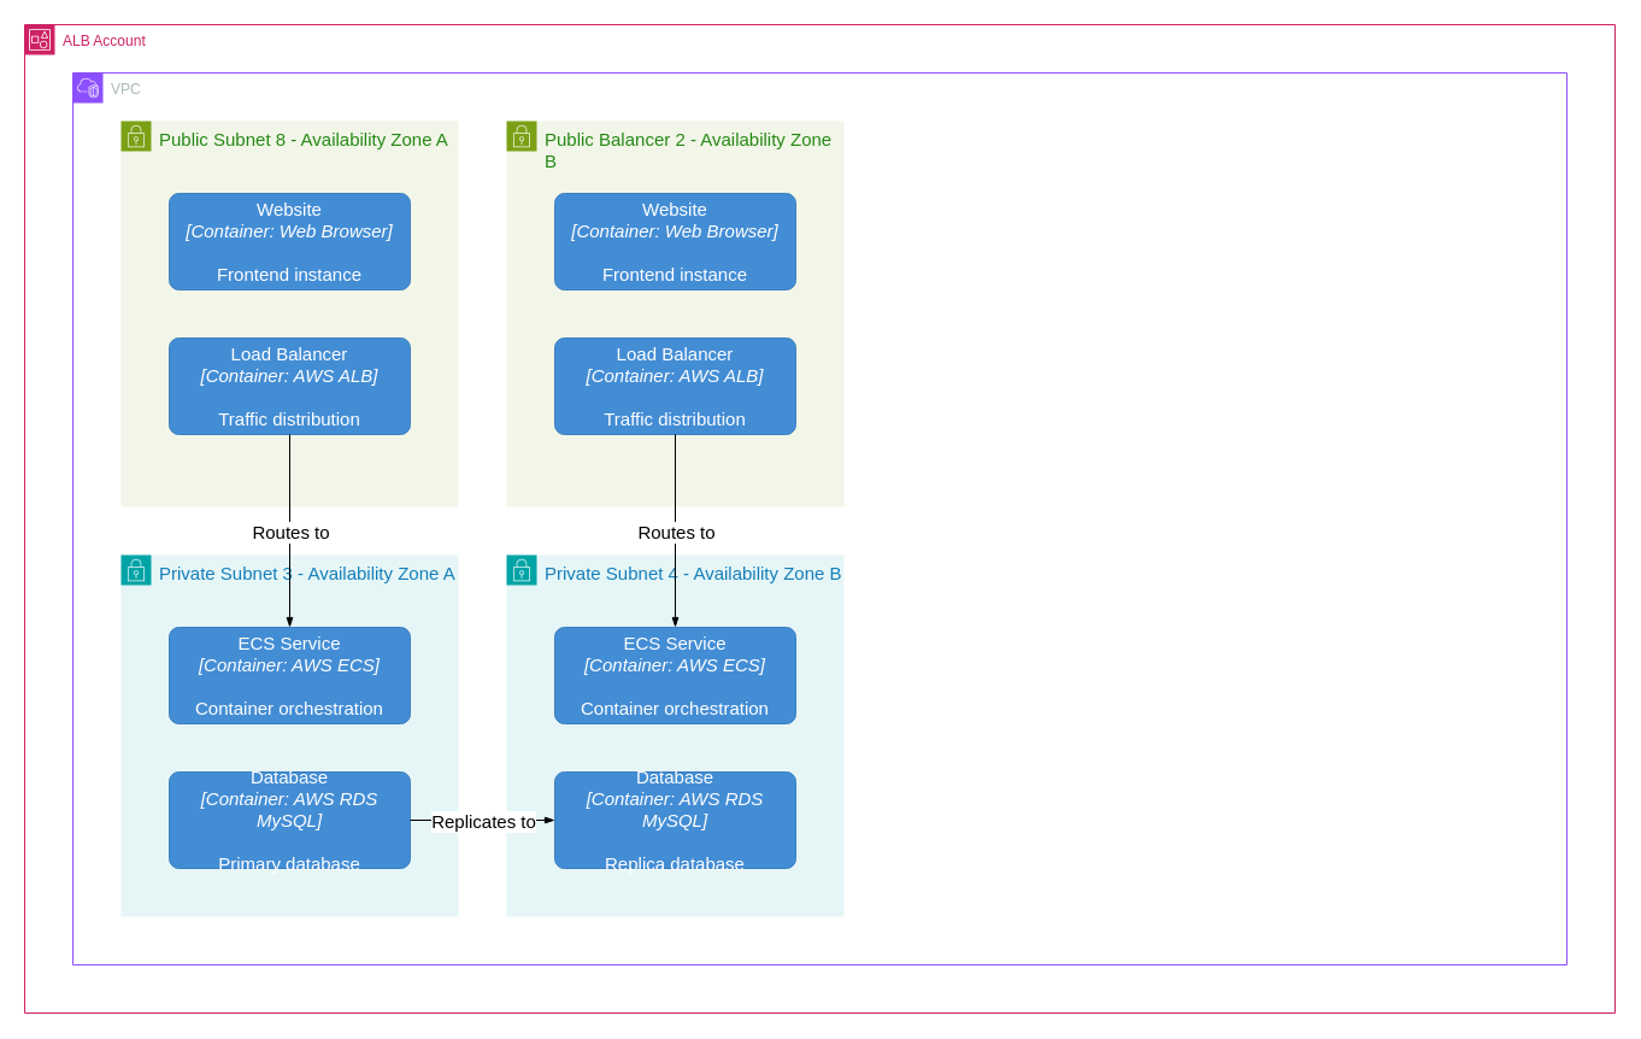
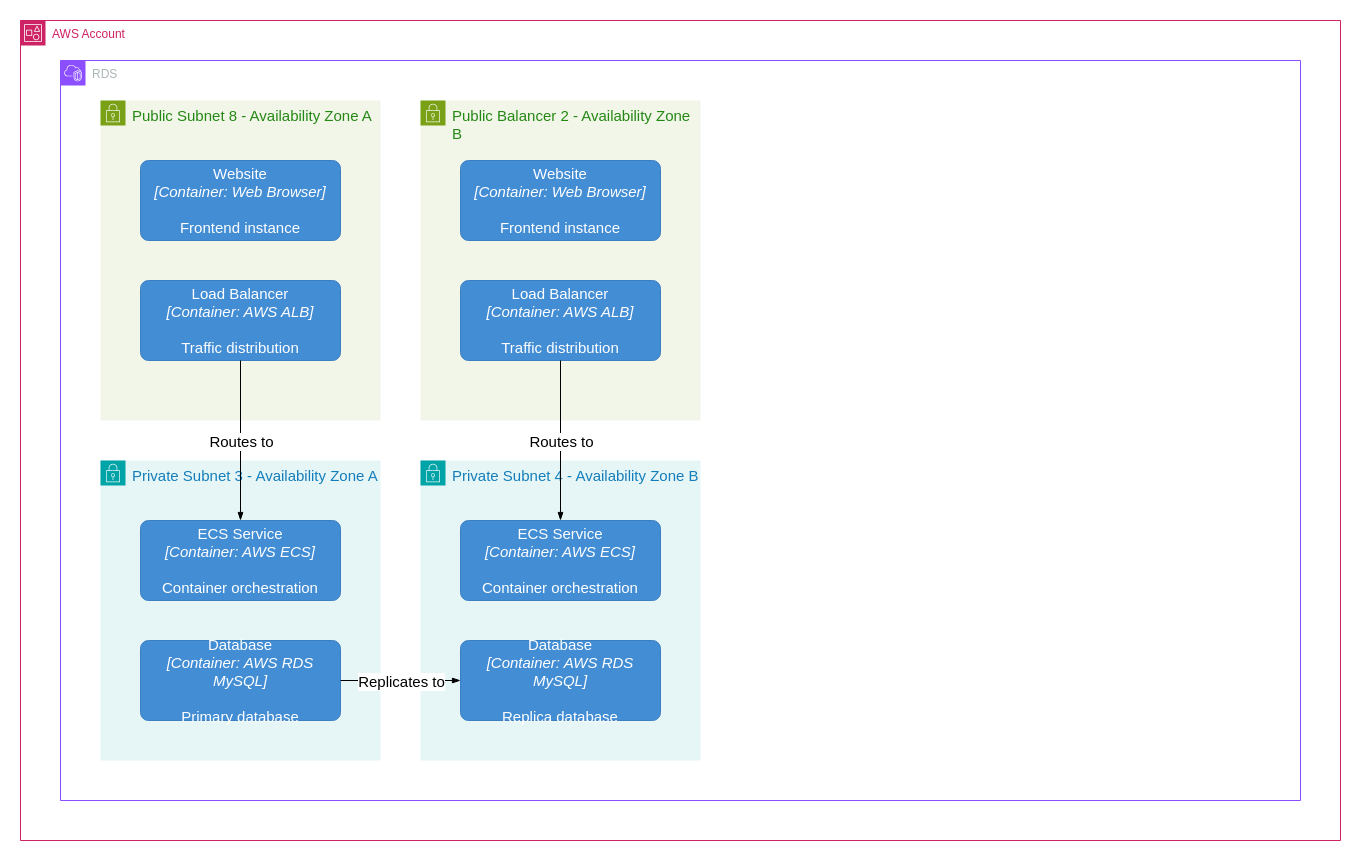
- <mxCell id="2" value="ALB Account" style="points=[[0,0],[0.25,0],[0.5,0],[0.75,0],[1,0],[1,0.25],[1,0.5],[1,0.75],[1,1],[0.75,1],[0.5,1],[0.25,1],[0,1],[0,0.75],[0,0.5],[0,0.25]];outlineConnect=0;gradientColor=none;html=1;whiteSpace=wrap;fontSize=12;fontStyle=0;container=1;pointerEvents=0;collapsible=0;recursiveResize=0;shape=mxgraph.aws4.group;grIcon=mxgraph.aws4.group_account;strokeColor=#CD2264;fillColor=none;verticalAlign=top;align=left;spacingLeft=30;fontColor=#CD2264;dashed=0;" parent="1" vertex="1"><mxGeometry x="20" y="20" width="1320" height="820" as="geometry" /></mxCell>
+ <mxCell id="2" value="AWS Account" style="points=[[0,0],[0.25,0],[0.5,0],[0.75,0],[1,0],[1,0.25],[1,0.5],[1,0.75],[1,1],[0.75,1],[0.5,1],[0.25,1],[0,1],[0,0.75],[0,0.5],[0,0.25]];outlineConnect=0;gradientColor=none;html=1;whiteSpace=wrap;fontSize=12;fontStyle=0;container=1;pointerEvents=0;collapsible=0;recursiveResize=0;shape=mxgraph.aws4.group;grIcon=mxgraph.aws4.group_account;strokeColor=#CD2264;fillColor=none;verticalAlign=top;align=left;spacingLeft=30;fontColor=#CD2264;dashed=0;" parent="1" vertex="1"><mxGeometry x="20" y="20" width="1320" height="820" as="geometry" /></mxCell>
- <mxCell id="3" value="VPC" style="points=[[0,0],[0.25,0],[0.5,0],[0.75,0],[1,0],[1,0.25],[1,0.5],[1,0.75],[1,1],[0.75,1],[0.5,1],[0.25,1],[0,1],[0,0.75],[0,0.5],[0,0.25]];outlineConnect=0;gradientColor=none;html=1;whiteSpace=wrap;fontSize=12;fontStyle=0;container=1;pointerEvents=0;collapsible=0;recursiveResize=0;shape=mxgraph.aws4.group;grIcon=mxgraph.aws4.group_vpc2;strokeColor=#8C4FFF;fillColor=none;verticalAlign=top;align=left;spacingLeft=30;fontColor=#AAB7B8;dashed=0;" parent="2" vertex="1"><mxGeometry x="40" y="40" width="1240" height="740" as="geometry" /></mxCell>
+ <mxCell id="3" value="RDS" style="points=[[0,0],[0.25,0],[0.5,0],[0.75,0],[1,0],[1,0.25],[1,0.5],[1,0.75],[1,1],[0.75,1],[0.5,1],[0.25,1],[0,1],[0,0.75],[0,0.5],[0,0.25]];outlineConnect=0;gradientColor=none;html=1;whiteSpace=wrap;fontSize=12;fontStyle=0;container=1;pointerEvents=0;collapsible=0;recursiveResize=0;shape=mxgraph.aws4.group;grIcon=mxgraph.aws4.group_vpc2;strokeColor=#8C4FFF;fillColor=none;verticalAlign=top;align=left;spacingLeft=30;fontColor=#AAB7B8;dashed=0;" parent="2" vertex="1"><mxGeometry x="40" y="40" width="1240" height="740" as="geometry" /></mxCell>
